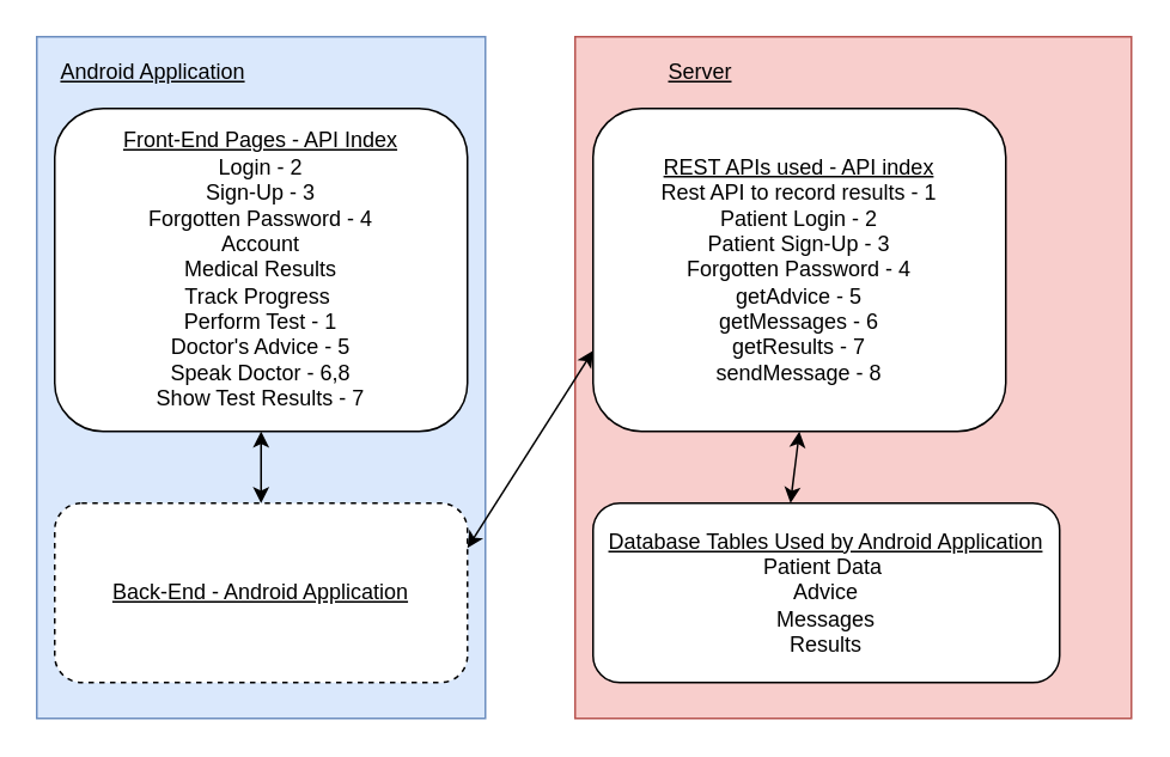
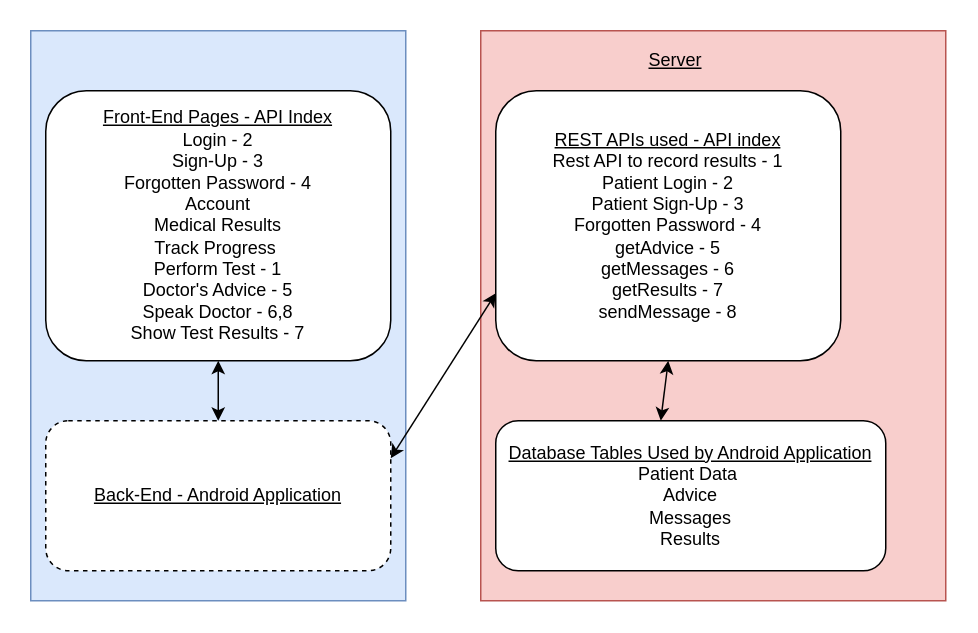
- <mxCell id="4" value="&lt;u&gt;Android Application&lt;/u&gt;" style="text;html=1;strokeColor=none;fillColor=none;align=center;verticalAlign=middle;whiteSpace=wrap;rounded=0;" vertex="1" parent="1"><mxGeometry x="30" y="30" width="110" height="20" as="geometry" /></mxCell>
- <mxCell id="5" value="&lt;u&gt;Server&lt;/u&gt;" style="text;html=1;strokeColor=none;fillColor=none;align=center;verticalAlign=middle;whiteSpace=wrap;rounded=0;" vertex="1" parent="1"><mxGeometry x="330" y="30" width="120" height="20" as="geometry" /></mxCell>
+ <mxCell id="5" value="&lt;u&gt;Server&lt;/u&gt;" style="text;html=1;strokeColor=none;fillColor=none;align=center;verticalAlign=middle;whiteSpace=wrap;rounded=0;" vertex="1" parent="1"><mxGeometry x="390" y="30" width="120" height="20" as="geometry" /></mxCell>
